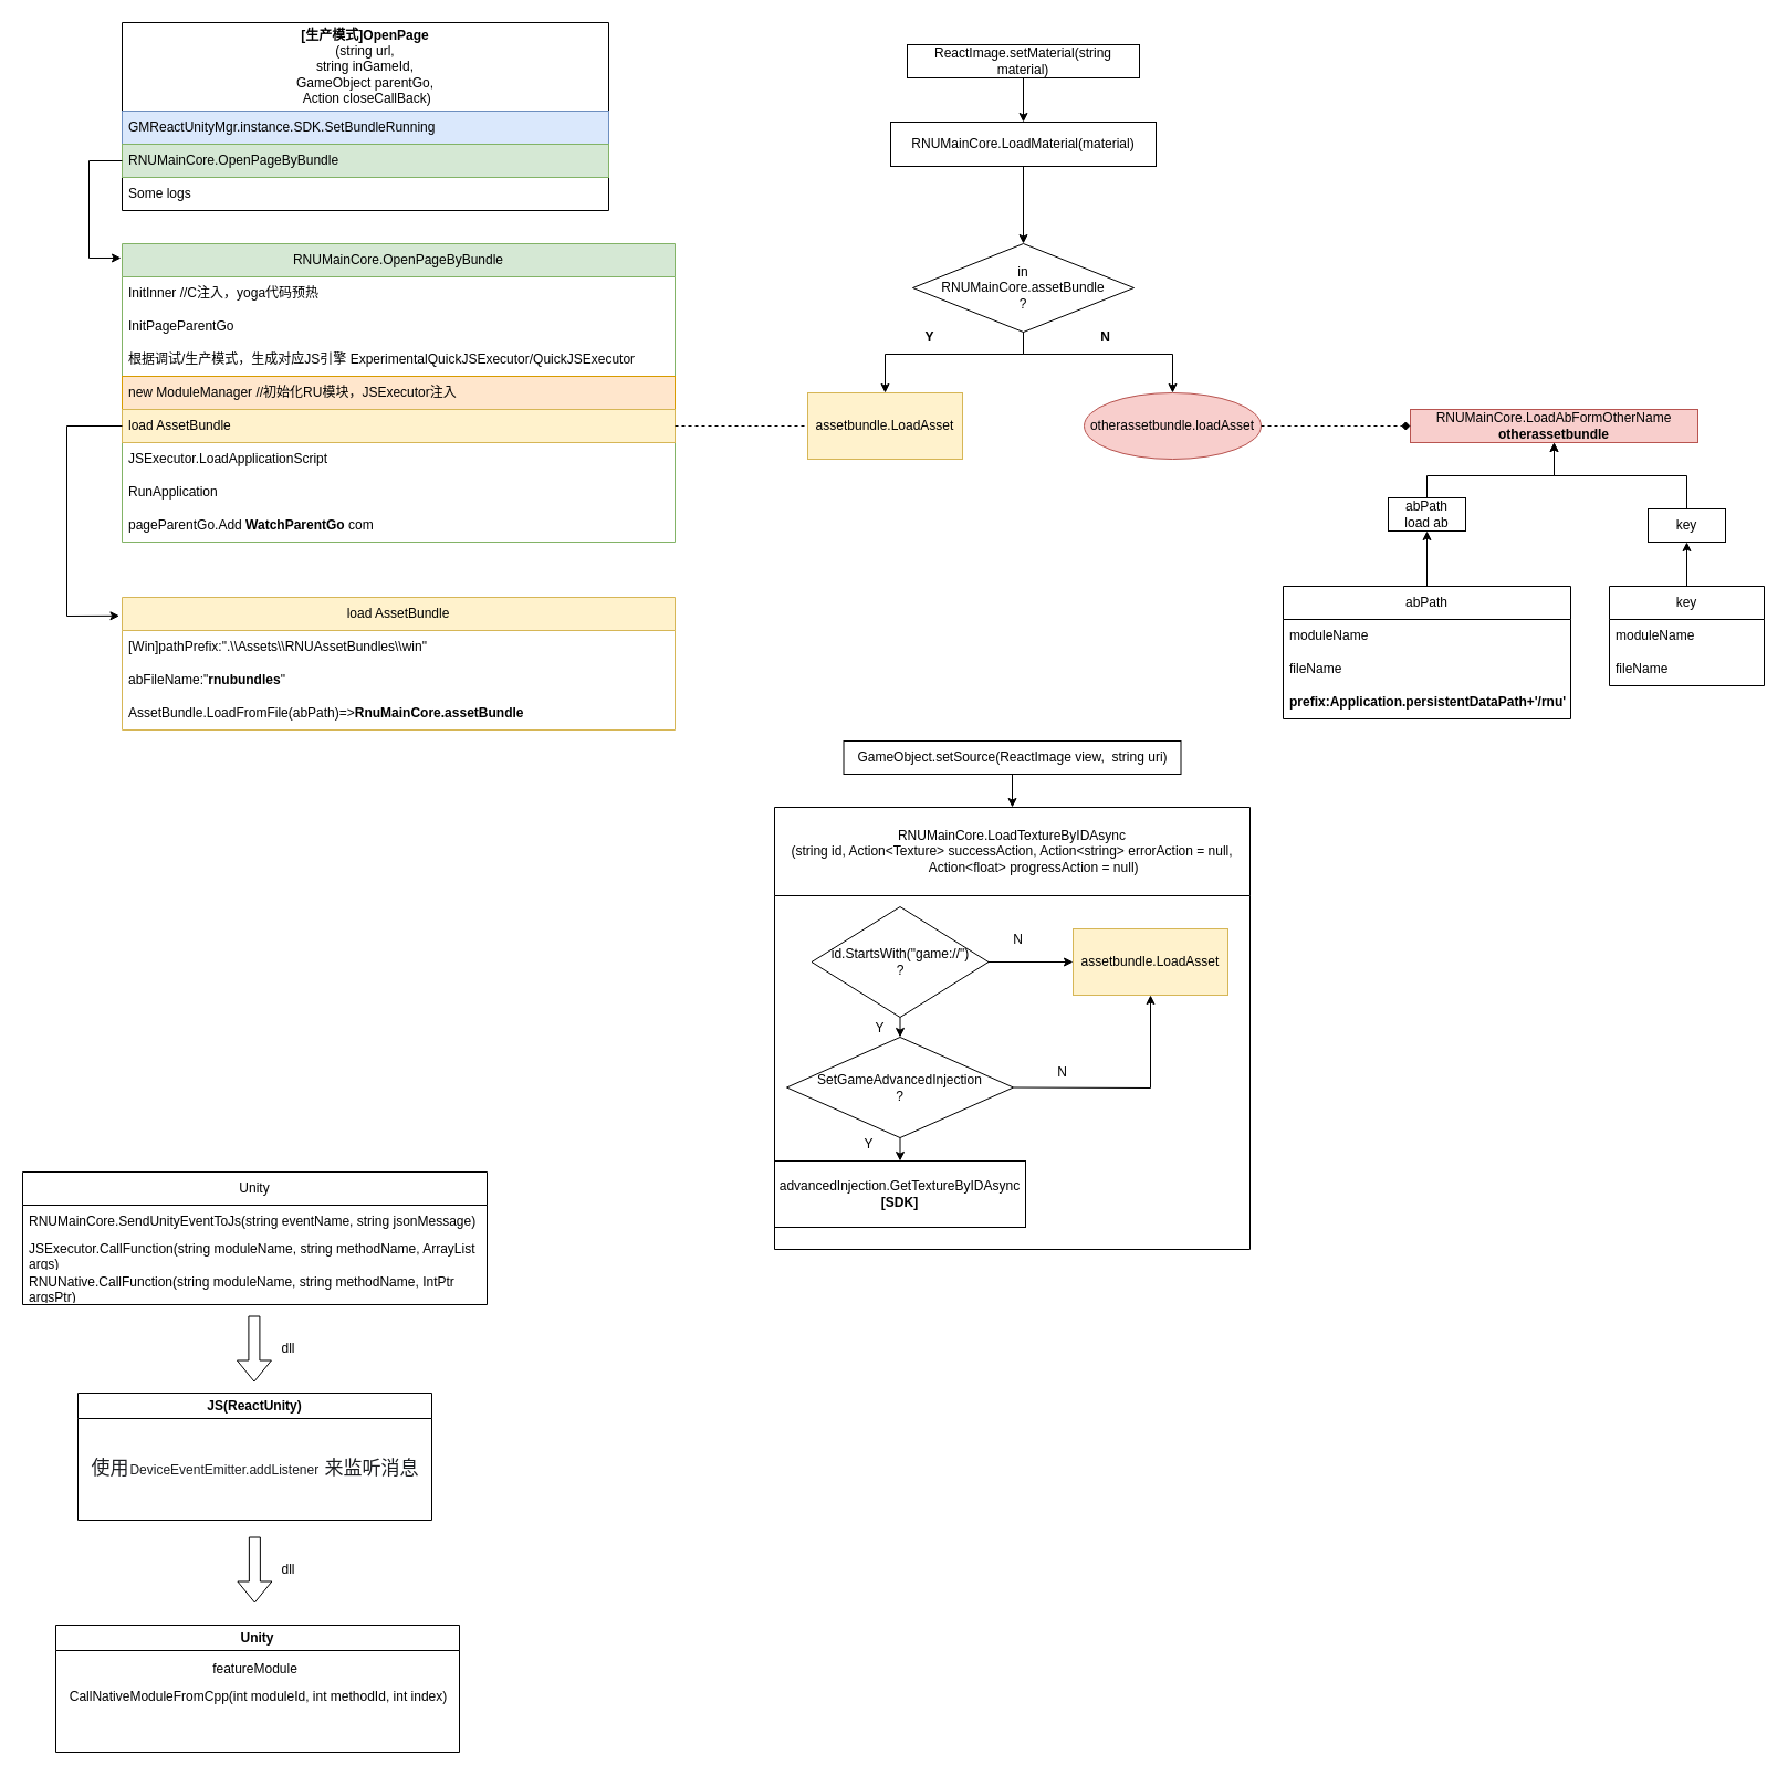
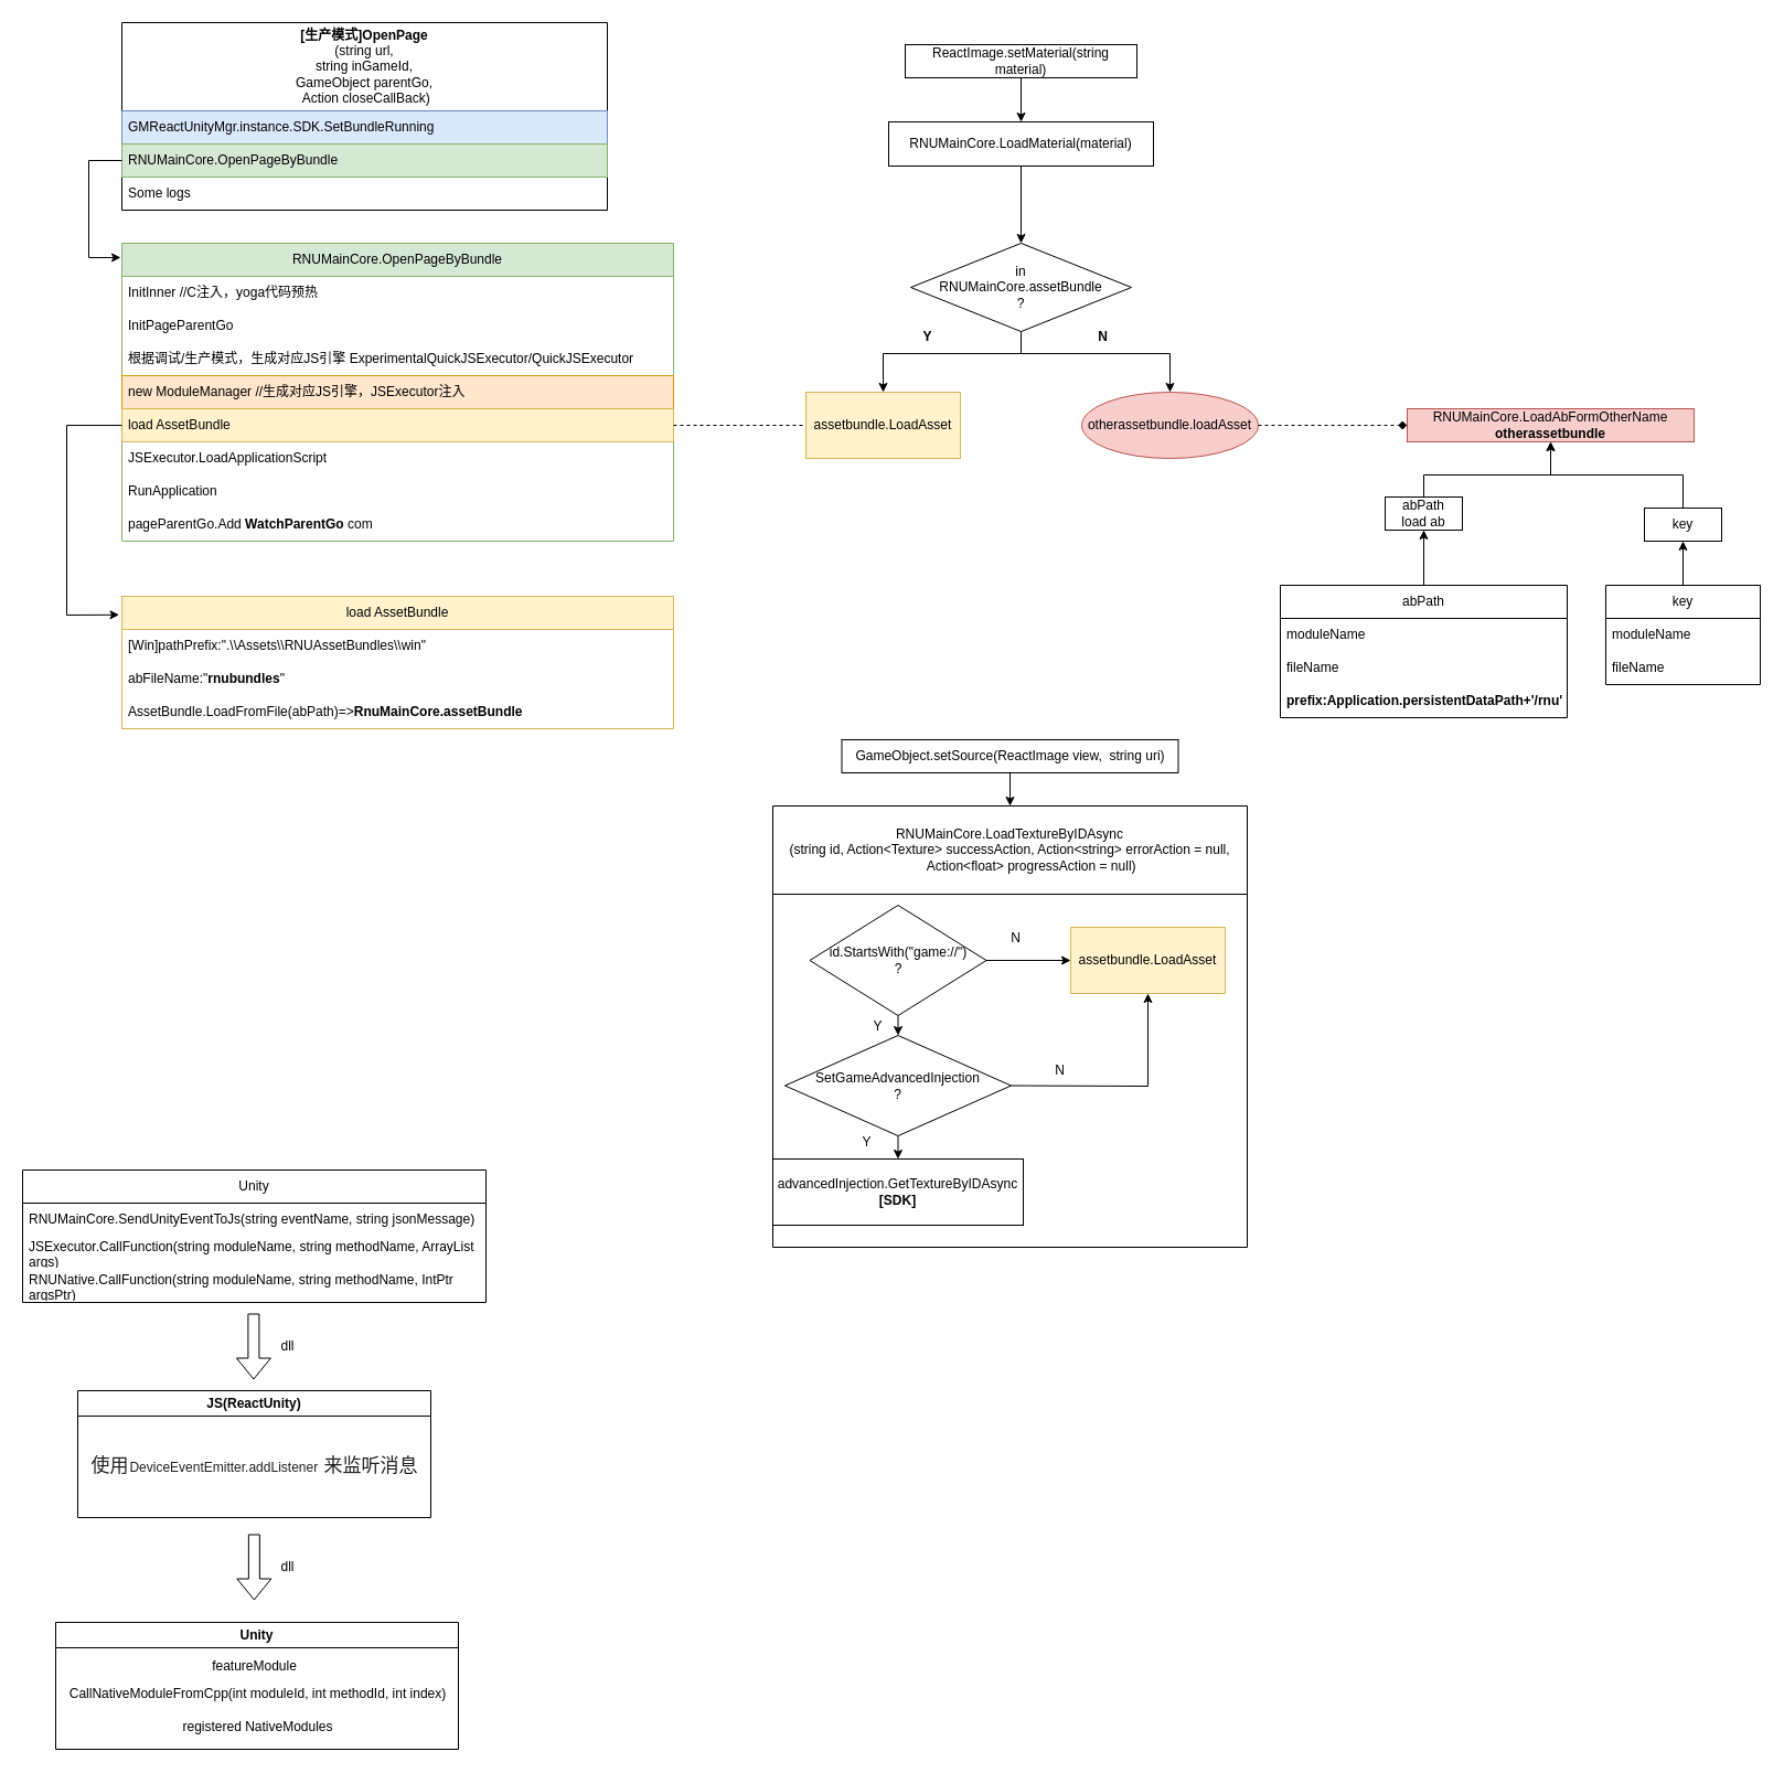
- <mxCell id="15" value="new ModuleManager //初始化RU模块，JSExecutor注入" style="text;strokeColor=#d79b00;fillColor=#ffe6cc;align=left;verticalAlign=middle;spacingLeft=4;spacingRight=4;overflow=hidden;points=[[0,0.5],[1,0.5]];portConstraint=eastwest;rotatable=0;whiteSpace=wrap;html=1;" vertex="1" parent="11"><mxGeometry y="120" width="500" height="30" as="geometry" /></mxCell>
+ <mxCell id="15" value="new ModuleManager //生成对应JS引擎，JSExecutor注入" style="text;strokeColor=#d79b00;fillColor=#ffe6cc;align=left;verticalAlign=middle;spacingLeft=4;spacingRight=4;overflow=hidden;points=[[0,0.5],[1,0.5]];portConstraint=eastwest;rotatable=0;whiteSpace=wrap;html=1;" vertex="1" parent="11"><mxGeometry y="120" width="500" height="30" as="geometry" /></mxCell>
+ <mxCell id="72" value="registered NativeModules" style="text;html=1;align=center;verticalAlign=middle;resizable=0;points=[];autosize=1;strokeColor=none;fillColor=none;" vertex="1" parent="71"><mxGeometry x="102.5" y="80" width="160" height="30" as="geometry" /></mxCell>
